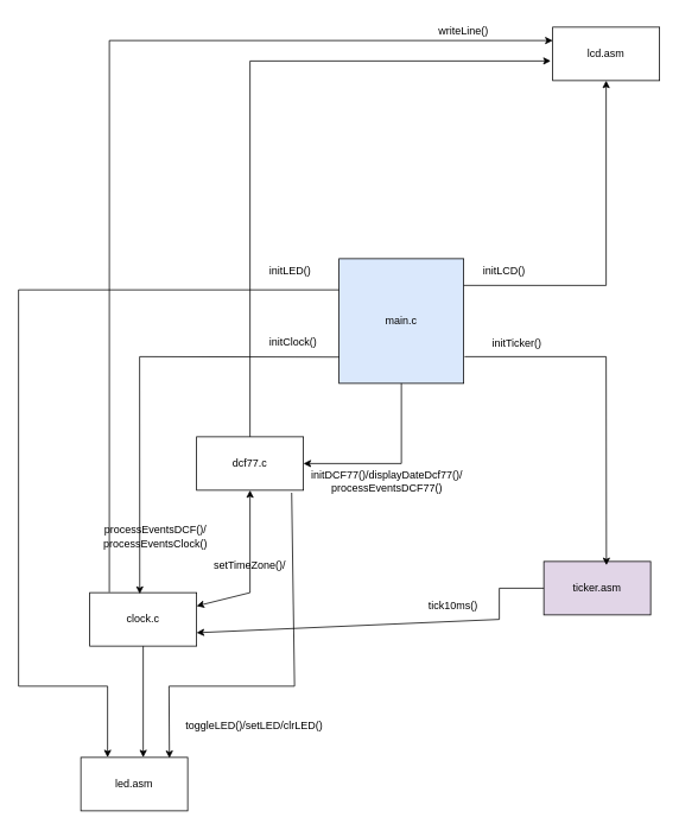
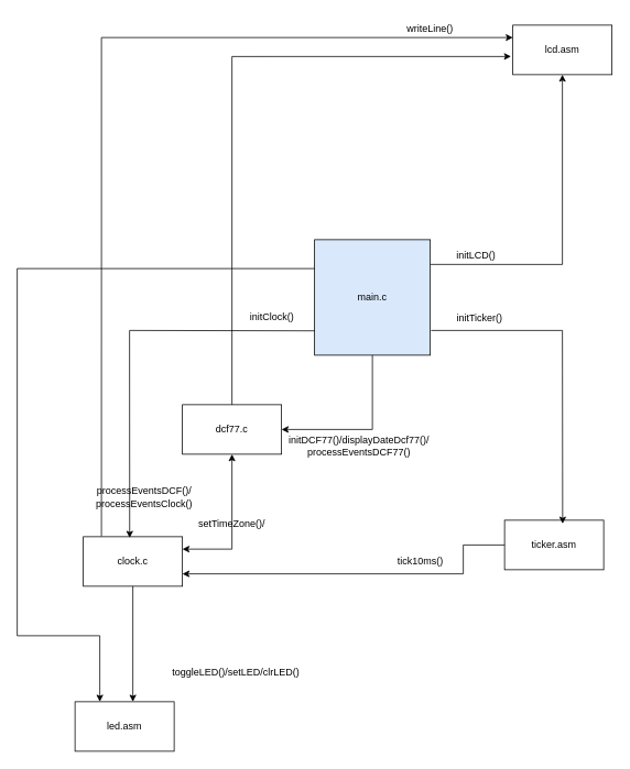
- <mxCell id="16" value="initLCD()" style="text;whiteSpace=wrap;html=1;" parent="1" vertex="1"><mxGeometry x="540" y="290" width="80" height="30" as="geometry" /></mxCell>
+ <mxCell id="16" value="initLCD()" style="text;whiteSpace=wrap;html=1;" parent="1" vertex="1"><mxGeometry x="550" y="295" width="80" height="30" as="geometry" /></mxCell>
- <mxCell id="27" value="initLED()" style="text;whiteSpace=wrap;html=1;" vertex="1" parent="1"><mxGeometry x="300" y="290" width="80" height="40" as="geometry" /></mxCell>
- <mxCell id="4" value="ticker.asm" style="rounded=0;whiteSpace=wrap;html=1;fillColor=#e1d5e7;" parent="1" vertex="1"><mxGeometry x="610" y="630" width="120" height="60" as="geometry" /></mxCell>
+ <mxCell id="4" value="ticker.asm" style="rounded=0;whiteSpace=wrap;html=1;" parent="1" vertex="1"><mxGeometry x="610" y="630" width="120" height="60" as="geometry" /></mxCell>
- <mxCell id="3" value="clock.c" style="rounded=0;whiteSpace=wrap;html=1;" parent="1" vertex="1"><mxGeometry x="100" y="665" width="120" height="60" as="geometry" /></mxCell>
+ <mxCell id="3" value="clock.c" style="rounded=0;whiteSpace=wrap;html=1;" parent="1" vertex="1"><mxGeometry x="100" y="650" width="120" height="60" as="geometry" /></mxCell>
- <mxCell id="18" value="" style="endArrow=classic;html=1;rounded=0;exitX=0.89;exitY=1.047;exitDx=0;exitDy=0;exitPerimeter=0;entryX=0.829;entryY=0.013;entryDx=0;entryDy=0;entryPerimeter=0;" parent="1" source="10" target="15" edge="1"><mxGeometry width="50" height="50" relative="1" as="geometry"><mxPoint x="470" y="810" as="sourcePoint" /><mxPoint x="190" y="770" as="targetPoint" /><Array as="points"><mxPoint x="330" y="770" /><mxPoint x="189" y="770" /></Array></mxGeometry></mxCell>
